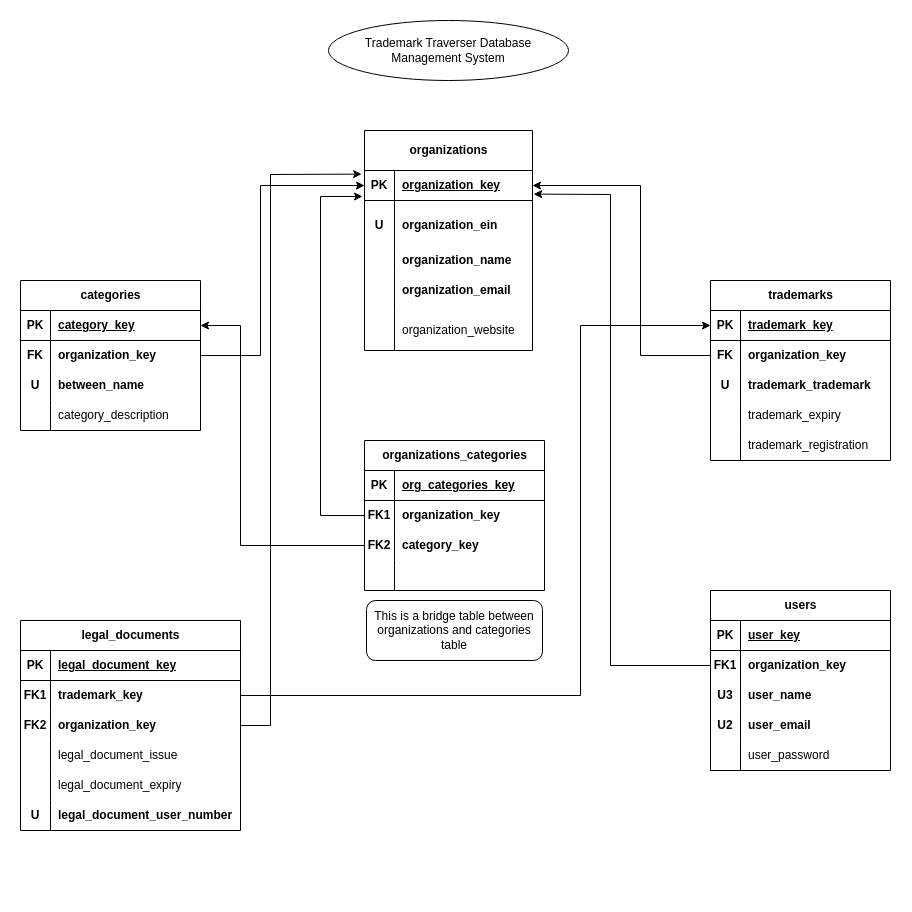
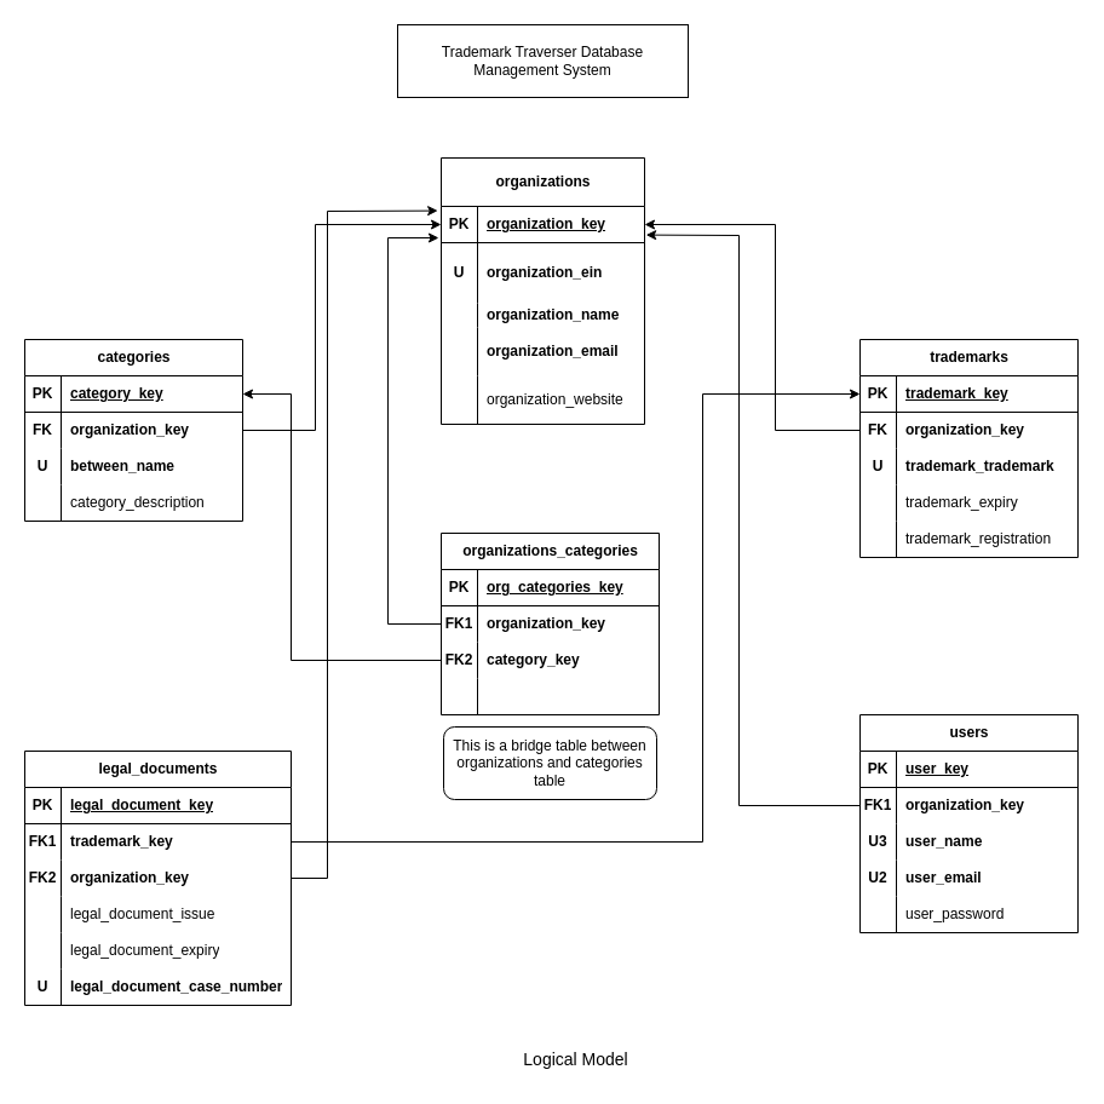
- <mxCell id="103" value="Trademark Traverser Database Management System" style="ellipse;whiteSpace=wrap;html=1;" parent="1" vertex="1"><mxGeometry x="328" y="20" width="240" height="60" as="geometry" /></mxCell>
+ <mxCell id="103" value="Trademark Traverser Database Management System" style="rounded=0;whiteSpace=wrap;html=1;" parent="1" vertex="1"><mxGeometry x="328" y="20" width="240" height="60" as="geometry" /></mxCell>
- <mxCell id="52" value="&lt;b&gt;legal_document_user_number&lt;/b&gt;" style="shape=partialRectangle;connectable=0;fillColor=none;top=0;left=0;bottom=0;right=0;align=left;spacingLeft=6;overflow=hidden;whiteSpace=wrap;html=1;" parent="50" vertex="1"><mxGeometry x="30" width="190" height="30" as="geometry"><mxRectangle width="190" height="30" as="alternateBounds" /></mxGeometry></mxCell>
+ <mxCell id="52" value="&lt;b&gt;legal_document_case_number&lt;/b&gt;" style="shape=partialRectangle;connectable=0;fillColor=none;top=0;left=0;bottom=0;right=0;align=left;spacingLeft=6;overflow=hidden;whiteSpace=wrap;html=1;" parent="50" vertex="1"><mxGeometry x="30" width="190" height="30" as="geometry"><mxRectangle width="190" height="30" as="alternateBounds" /></mxGeometry></mxCell>
+ <mxCell id="82" value="&lt;font style=&quot;font-size: 14px;&quot;&gt;Logical Model&lt;/font&gt;" style="text;html=1;align=center;verticalAlign=middle;resizable=0;points=[];autosize=1;strokeColor=none;fillColor=none;" parent="1" vertex="1"><mxGeometry x="420" y="860" width="110" height="30" as="geometry" /></mxCell>
